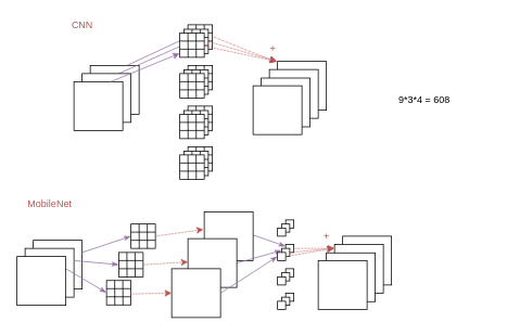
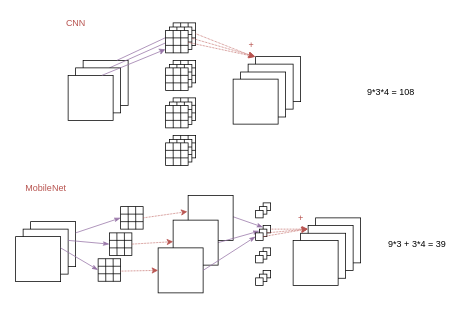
- <mxCell id="148" value="9*3*4 = 608" style="text;html=1;align=center;verticalAlign=middle;resizable=0;points=[];;autosize=1;" parent="1" vertex="1"><mxGeometry x="480" y="113" width="80" height="20" as="geometry" /></mxCell>
+ <mxCell id="148" value="9*3*4 = 108" style="text;html=1;align=center;verticalAlign=middle;resizable=0;points=[];;autosize=1;" parent="1" vertex="1"><mxGeometry x="480" y="113" width="80" height="20" as="geometry" /></mxCell>
+ <mxCell id="149" value="9*3 + 3*4 = 39" style="text;html=1;align=center;verticalAlign=middle;resizable=0;points=[];;autosize=1;" parent="1" vertex="1"><mxGeometry x="510" y="315" width="90" height="20" as="geometry" /></mxCell>
